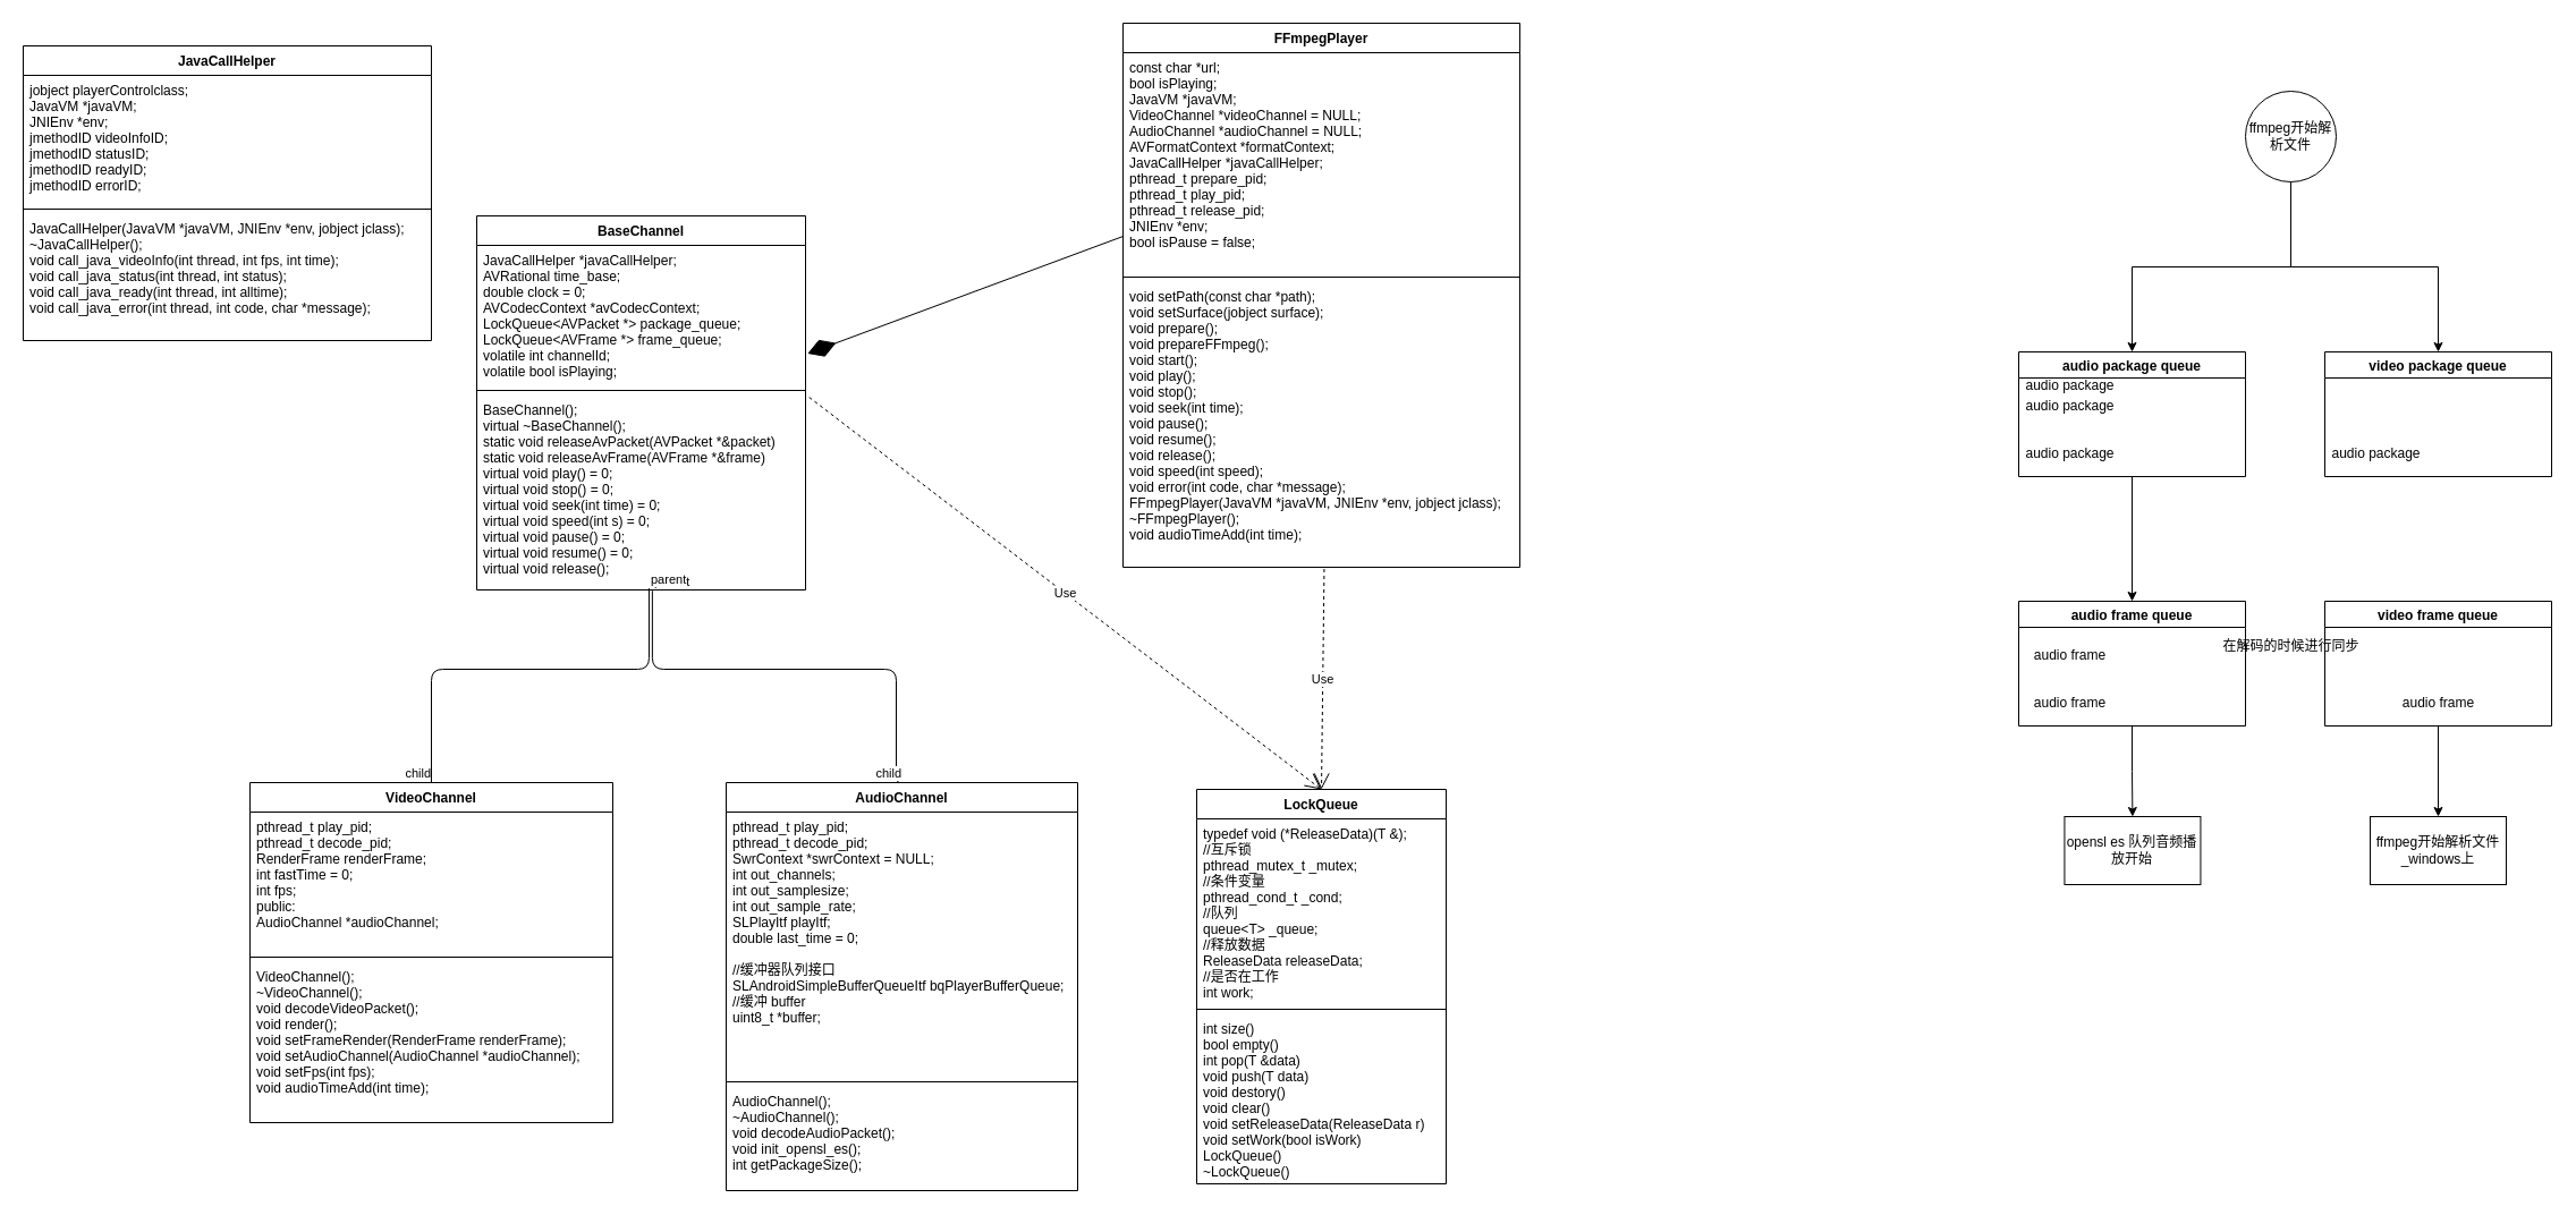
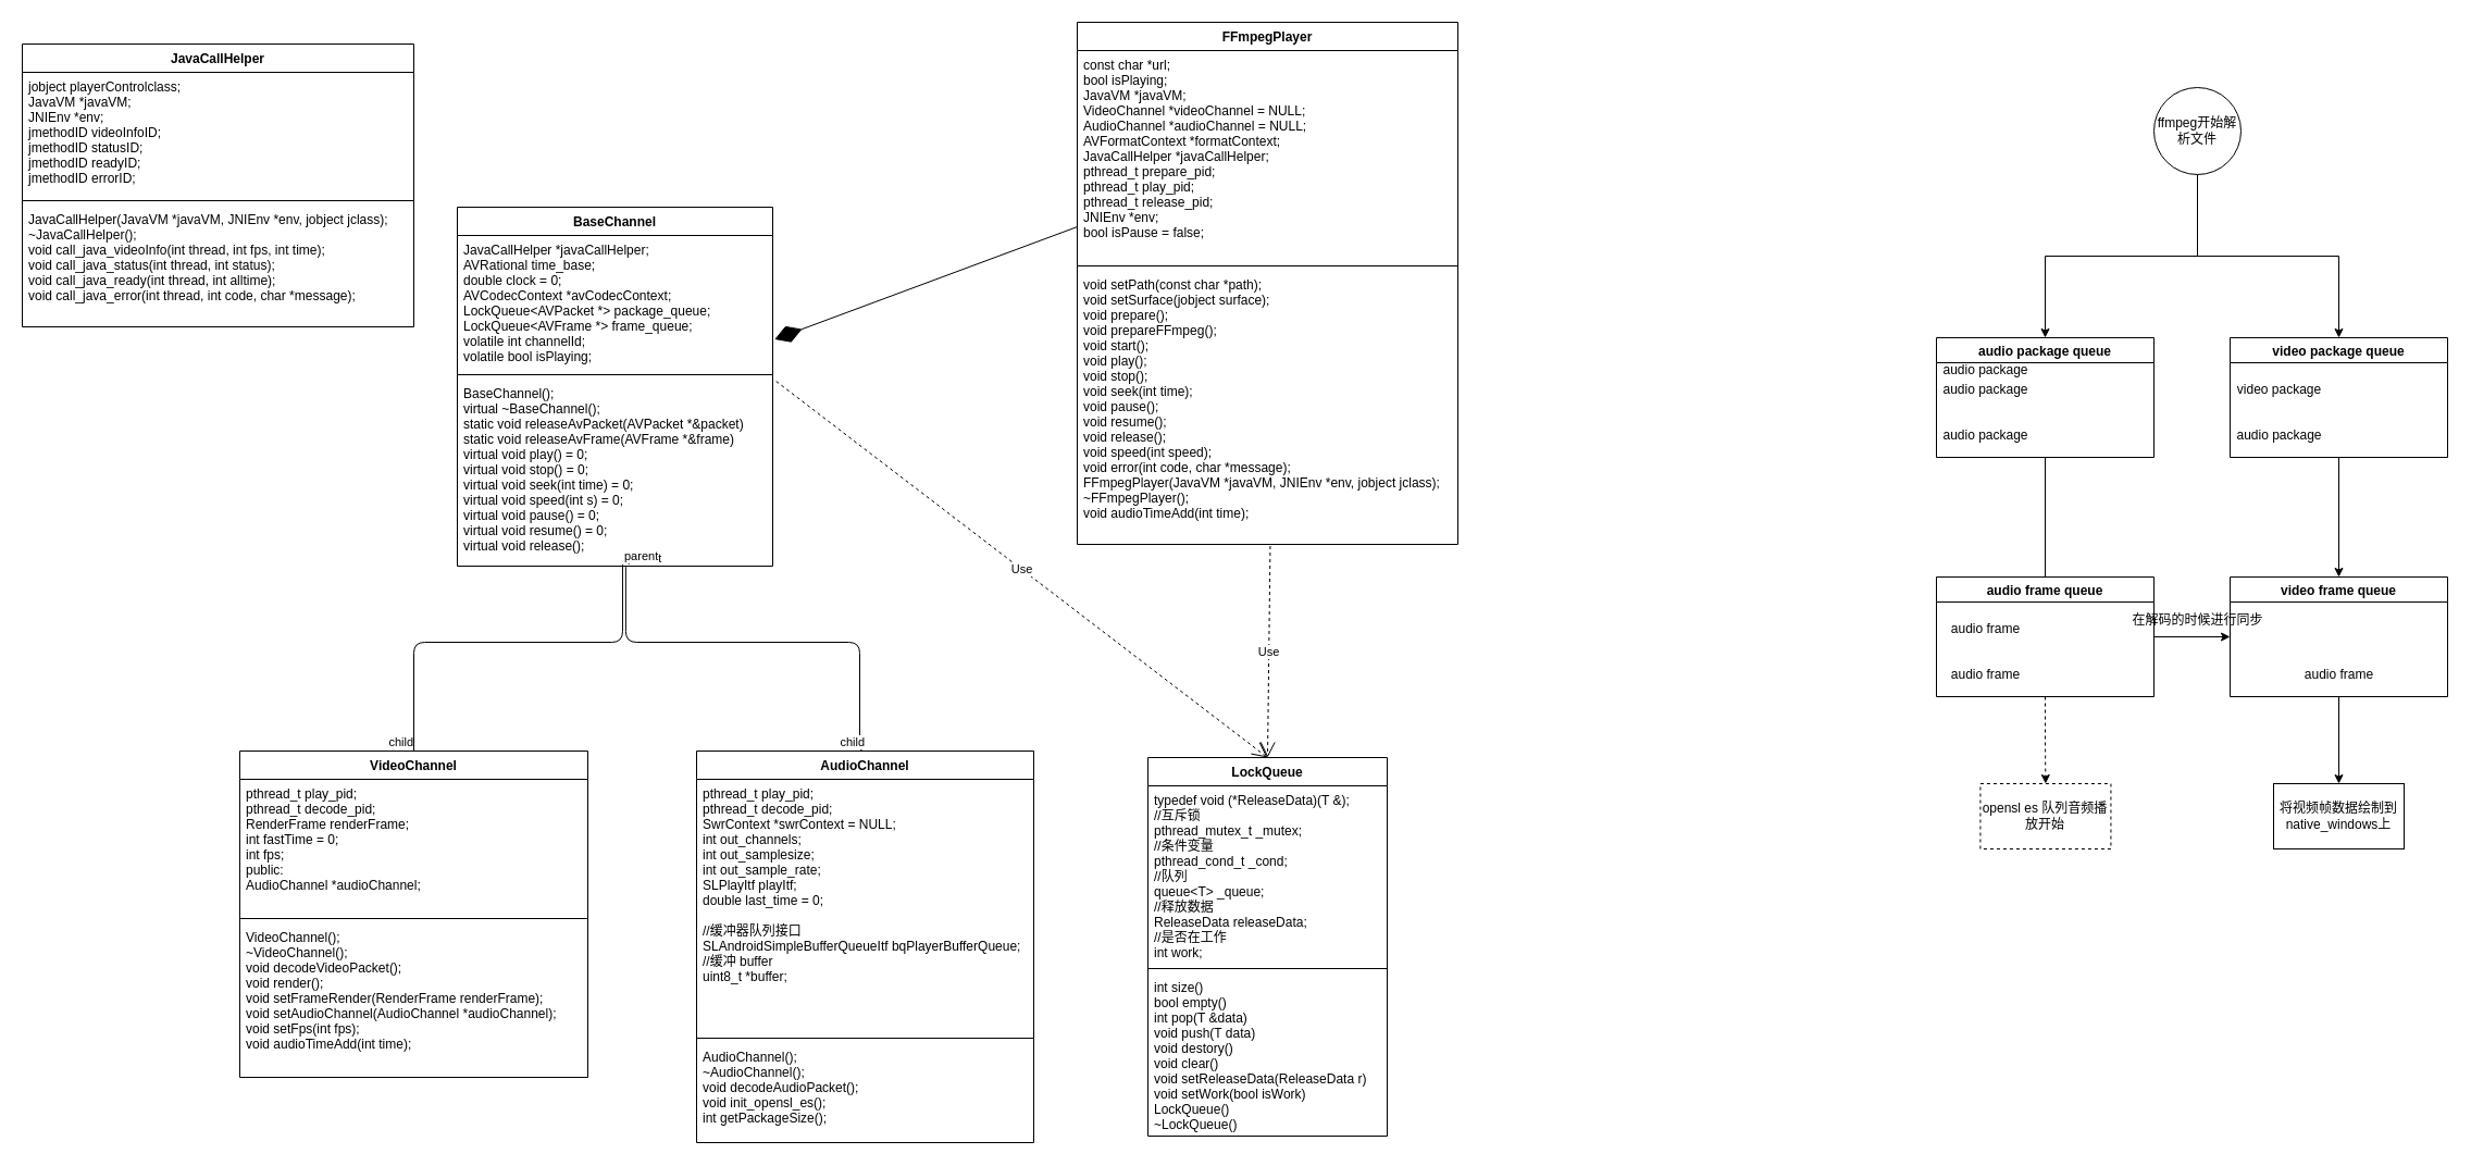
+ <mxCell id="45" value="video package" style="text;html=1;align=center;verticalAlign=middle;resizable=0;points=[];autosize=1;strokeColor=none;fillColor=none;" vertex="1" parent="44"><mxGeometry y="38" width="90" height="20" as="geometry" /></mxCell>
+ <mxCell id="43" style="edgeStyle=orthogonalEdgeStyle;rounded=0;orthogonalLoop=1;jettySize=auto;html=1;exitX=0.5;exitY=1;exitDx=0;exitDy=0;entryX=0.5;entryY=0;entryDx=0;entryDy=0;" edge="1" parent="1" source="44" target="53"><mxGeometry relative="1" as="geometry" /></mxCell>
- <mxCell id="38" style="edgeStyle=orthogonalEdgeStyle;rounded=0;orthogonalLoop=1;jettySize=auto;html=1;exitX=0.5;exitY=1;exitDx=0;exitDy=0;entryX=0.5;entryY=0;entryDx=0;entryDy=0;" edge="1" parent="1" source="39" target="49"><mxGeometry relative="1" as="geometry" /></mxCell>
+ <mxCell id="38" style="edgeStyle=orthogonalEdgeStyle;rounded=0;orthogonalLoop=1;jettySize=auto;html=1;exitX=0.5;exitY=1;exitDx=0;exitDy=0;entryX=0.5;entryY=0;entryDx=0;entryDy=0;endArrow=none;" edge="1" parent="1" source="39" target="49"><mxGeometry relative="1" as="geometry" /></mxCell>
+ <mxCell id="48" style="edgeStyle=orthogonalEdgeStyle;rounded=0;orthogonalLoop=1;jettySize=auto;html=1;exitX=1;exitY=0.5;exitDx=0;exitDy=0;entryX=0;entryY=0.5;entryDx=0;entryDy=0;" edge="1" parent="1" source="49" target="53"><mxGeometry relative="1" as="geometry" /></mxCell>
- <mxCell id="47" style="edgeStyle=orthogonalEdgeStyle;rounded=0;orthogonalLoop=1;jettySize=auto;html=1;exitX=0.5;exitY=1;exitDx=0;exitDy=0;" edge="1" parent="1" source="49" target="55"><mxGeometry relative="1" as="geometry"><mxPoint x="1880.429" y="750" as="targetPoint" /></mxGeometry></mxCell>
+ <mxCell id="47" style="edgeStyle=orthogonalEdgeStyle;rounded=0;orthogonalLoop=1;jettySize=auto;html=1;exitX=0.5;exitY=1;exitDx=0;exitDy=0;dashed=1;" edge="1" parent="1" source="49" target="55"><mxGeometry relative="1" as="geometry"><mxPoint x="1880.429" y="750" as="targetPoint" /></mxGeometry></mxCell>
- <mxCell id="55" value="opensl es 队列音频播放开始" style="rounded=0;whiteSpace=wrap;html=1;" vertex="1" parent="1"><mxGeometry x="1820.429" y="720" width="120" height="60" as="geometry" /></mxCell>
+ <mxCell id="55" value="opensl es 队列音频播放开始" style="rounded=0;whiteSpace=wrap;html=1;dashed=1;" vertex="1" parent="1"><mxGeometry x="1820.429" y="720" width="120" height="60" as="geometry" /></mxCell>
- <mxCell id="56" value="ffmpeg开始解析文件_windows上" style="rounded=0;whiteSpace=wrap;html=1;" vertex="1" parent="1"><mxGeometry x="2090" y="720" width="120" height="60" as="geometry" /></mxCell>
+ <mxCell id="56" value="将视频帧数据绘制到native_windows上" style="rounded=0;whiteSpace=wrap;html=1;" vertex="1" parent="1"><mxGeometry x="2090" y="720" width="120" height="60" as="geometry" /></mxCell>
